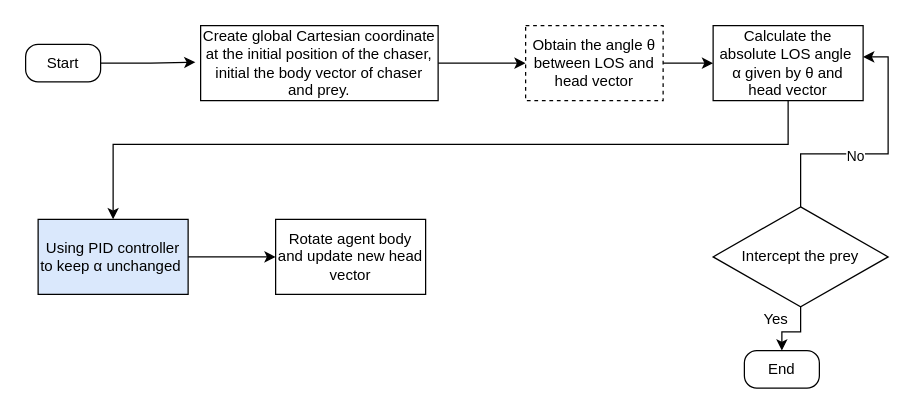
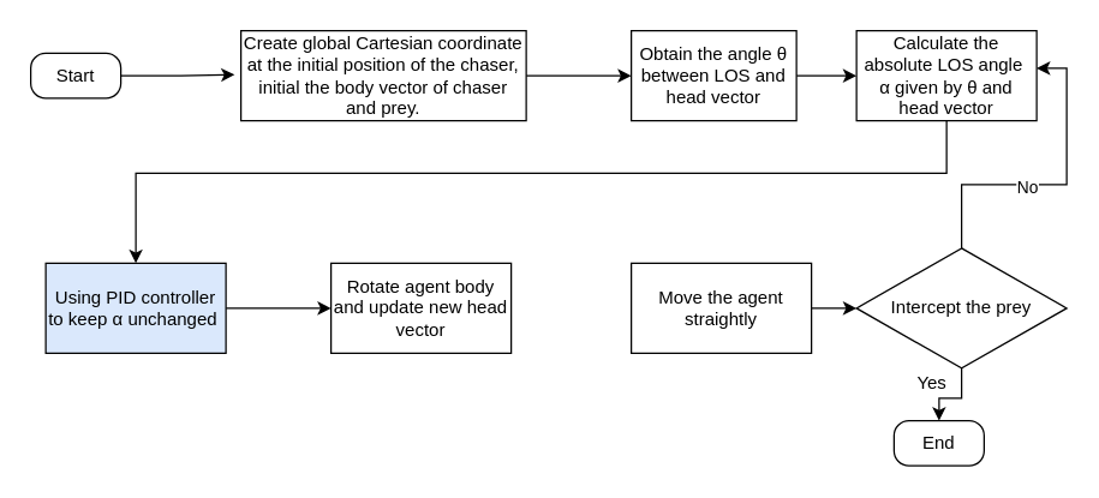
- <mxCell id="7" value="Obtain the angle θ between LOS and head vector" style="rounded=0;whiteSpace=wrap;html=1;dashed=1;" vertex="1" parent="1"><mxGeometry x="420" y="20" width="110" height="60" as="geometry" /></mxCell>
+ <mxCell id="7" value="Obtain the angle θ between LOS and head vector" style="rounded=0;whiteSpace=wrap;html=1;" vertex="1" parent="1"><mxGeometry x="420" y="20" width="110" height="60" as="geometry" /></mxCell>
+ <mxCell id="14" value="Move the agent straightly" style="rounded=0;whiteSpace=wrap;html=1;" vertex="1" parent="1"><mxGeometry x="420" y="175" width="120" height="60" as="geometry" /></mxCell>
+ <mxCell id="13" style="edgeStyle=orthogonalEdgeStyle;rounded=0;orthogonalLoop=1;jettySize=auto;html=1;entryX=0;entryY=0.5;entryDx=0;entryDy=0;" edge="1" parent="1" source="14" target="18"><mxGeometry relative="1" as="geometry" /></mxCell>
